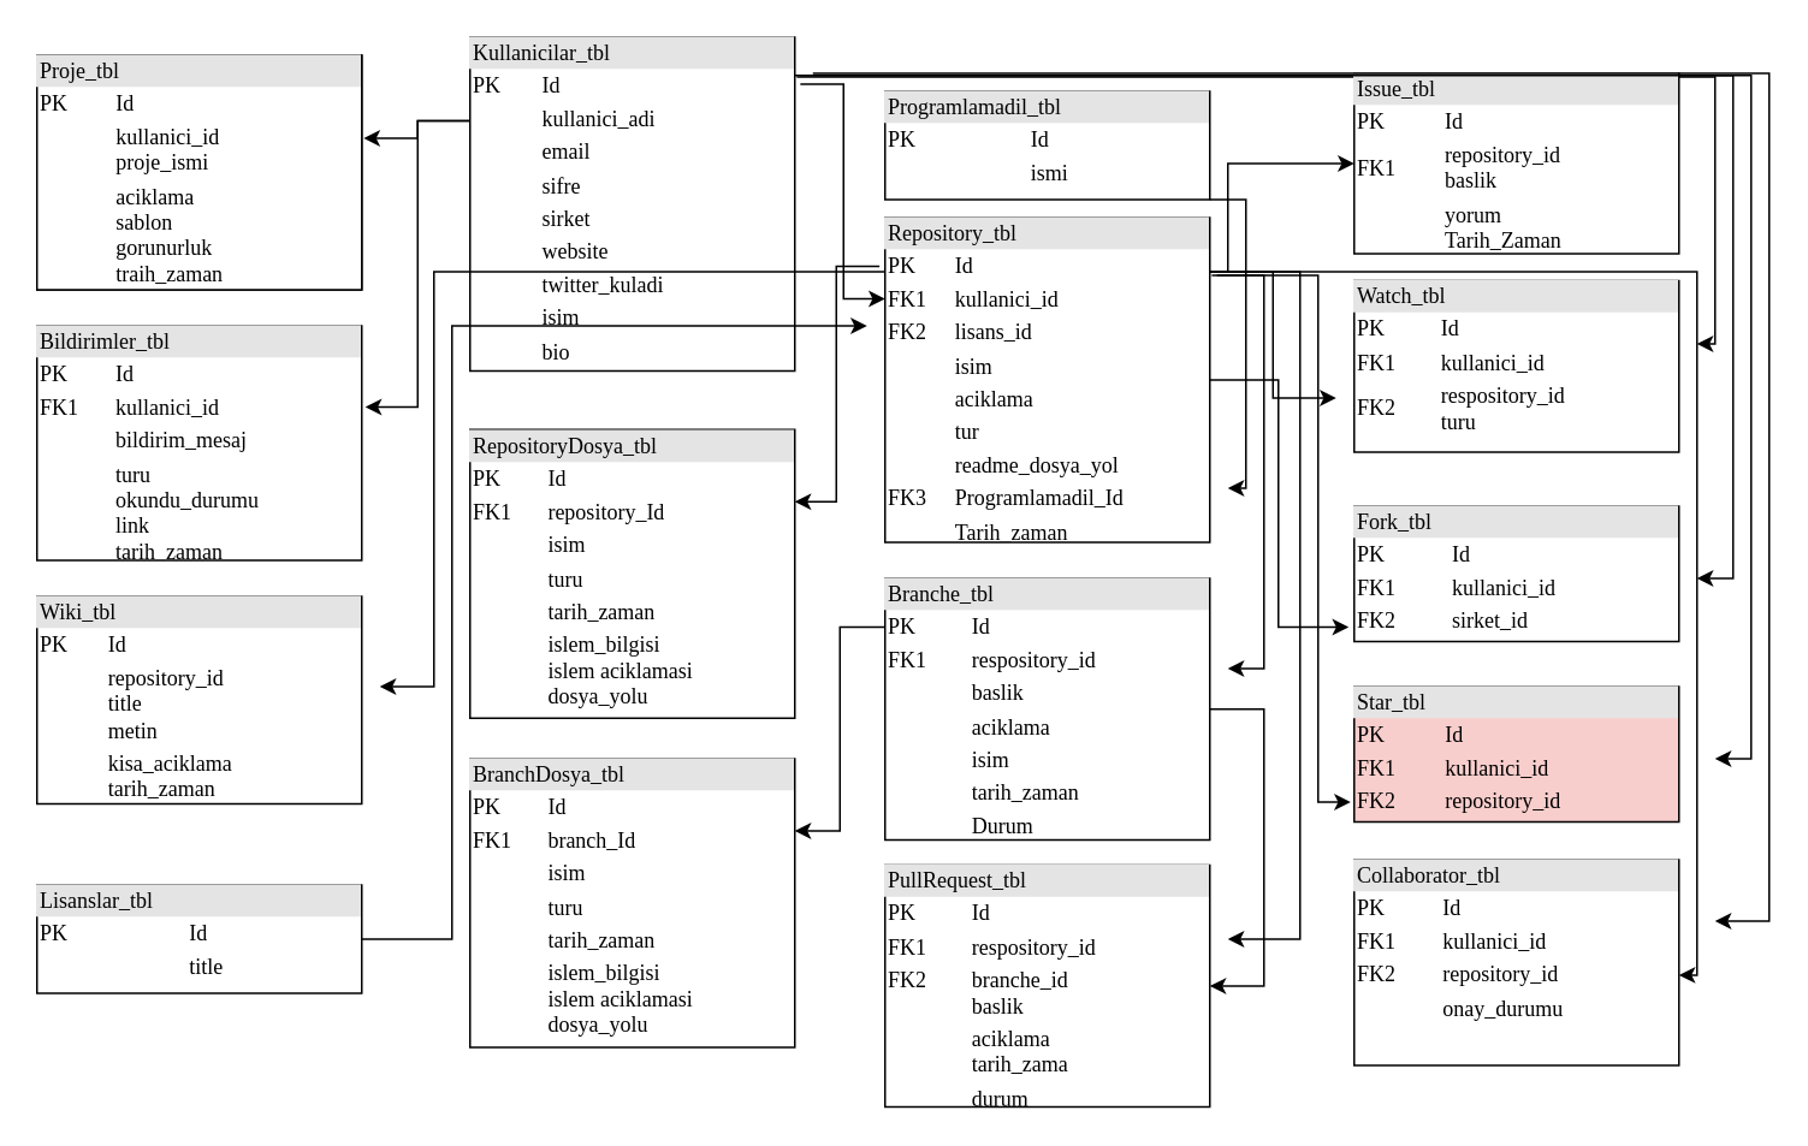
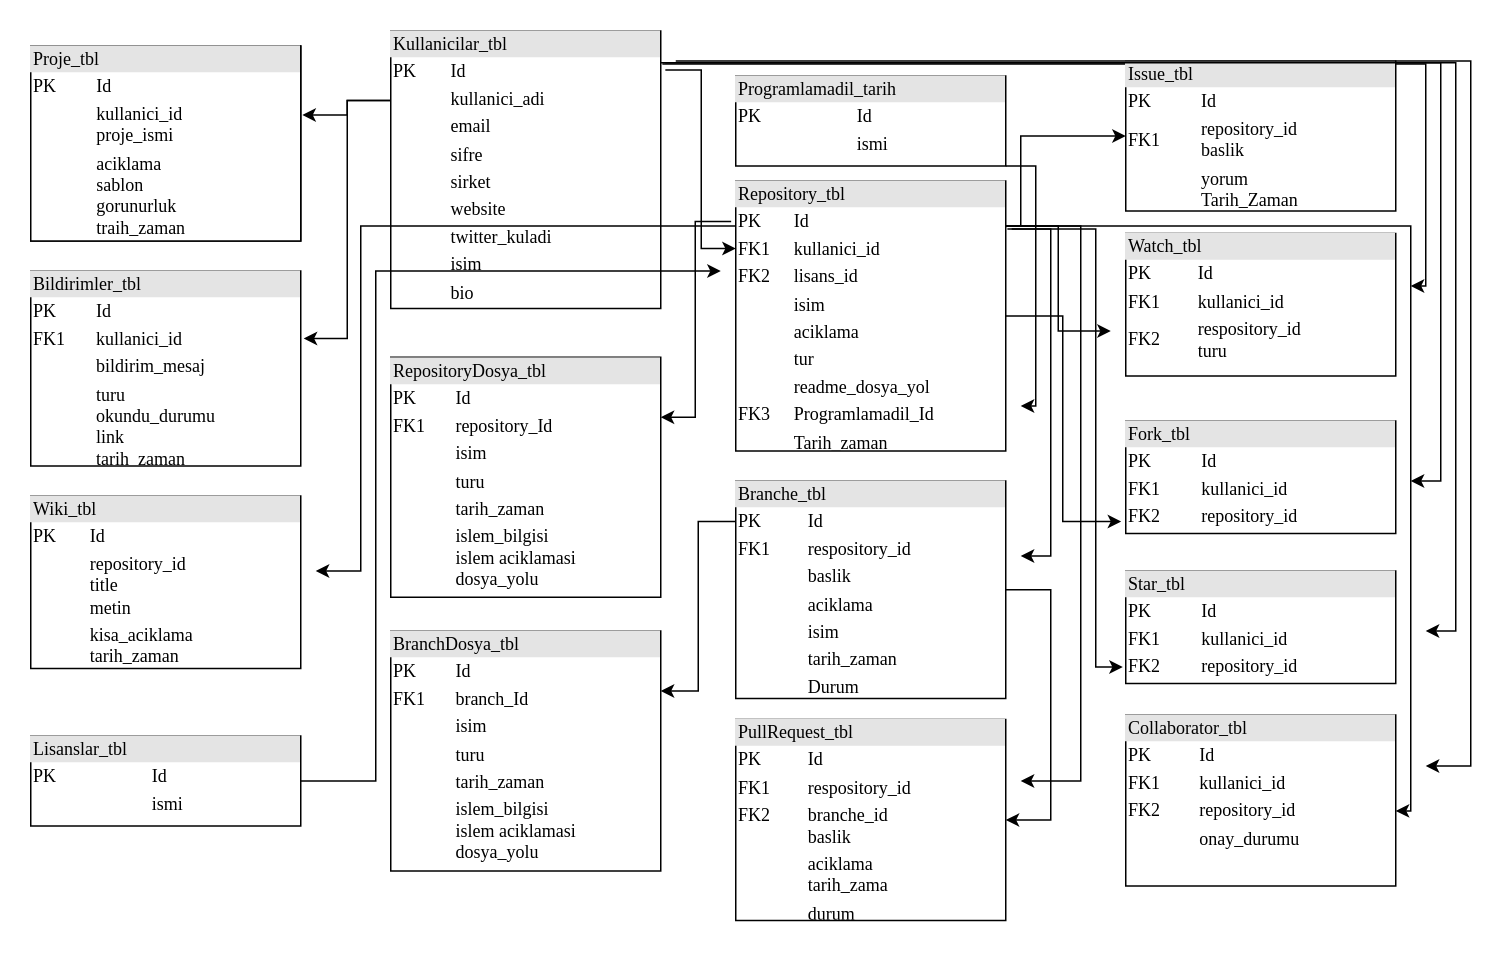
- <mxCell id="5" value="&lt;div style=&quot;box-sizing: border-box ; width: 100% ; background: #e4e4e4 ; padding: 2px&quot;&gt;Programlamadil_tbl&lt;/div&gt;&lt;table style=&quot;width: 100% ; font-size: 1em&quot; cellpadding=&quot;2&quot; cellspacing=&quot;0&quot;&gt;&lt;tbody&gt;&lt;tr&gt;&lt;td&gt;PK&lt;/td&gt;&lt;td&gt;Id&lt;/td&gt;&lt;/tr&gt;&lt;tr&gt;&lt;td&gt;&lt;br&gt;&lt;/td&gt;&lt;td&gt;ismi&lt;/td&gt;&lt;/tr&gt;&lt;/tbody&gt;&lt;/table&gt;" style="verticalAlign=top;align=left;overflow=fill;html=1;rounded=0;shadow=0;comic=0;labelBackgroundColor=none;strokeWidth=1;fontFamily=Verdana;fontSize=12" parent="1" vertex="1"><mxGeometry x="490" y="50" width="180" height="60" as="geometry" /></mxCell>
+ <mxCell id="5" value="&lt;div style=&quot;box-sizing: border-box ; width: 100% ; background: #e4e4e4 ; padding: 2px&quot;&gt;Programlamadil_tarih&lt;/div&gt;&lt;table style=&quot;width: 100% ; font-size: 1em&quot; cellpadding=&quot;2&quot; cellspacing=&quot;0&quot;&gt;&lt;tbody&gt;&lt;tr&gt;&lt;td&gt;PK&lt;/td&gt;&lt;td&gt;Id&lt;/td&gt;&lt;/tr&gt;&lt;tr&gt;&lt;td&gt;&lt;br&gt;&lt;/td&gt;&lt;td&gt;ismi&lt;/td&gt;&lt;/tr&gt;&lt;/tbody&gt;&lt;/table&gt;" style="verticalAlign=top;align=left;overflow=fill;html=1;rounded=0;shadow=0;comic=0;labelBackgroundColor=none;strokeWidth=1;fontFamily=Verdana;fontSize=12" parent="1" vertex="1"><mxGeometry x="490" y="50" width="180" height="60" as="geometry" /></mxCell>
- <mxCell id="11" value="&lt;div style=&quot;box-sizing: border-box ; width: 100% ; background: #e4e4e4 ; padding: 2px&quot;&gt;Fork_tbl&lt;/div&gt;&lt;table style=&quot;width: 100% ; font-size: 1em&quot; cellpadding=&quot;2&quot; cellspacing=&quot;0&quot;&gt;&lt;tbody&gt;&lt;tr&gt;&lt;td&gt;PK&lt;/td&gt;&lt;td&gt;Id&lt;/td&gt;&lt;/tr&gt;&lt;tr&gt;&lt;td&gt;FK1&lt;/td&gt;&lt;td&gt;kullanici_id&lt;/td&gt;&lt;/tr&gt;&lt;tr&gt;&lt;td&gt;FK2&lt;/td&gt;&lt;td&gt;sirket_id&lt;/td&gt;&lt;/tr&gt;&lt;tr&gt;&lt;td&gt;&lt;/td&gt;&lt;td&gt;&lt;/td&gt;&lt;/tr&gt;&lt;/tbody&gt;&lt;/table&gt;" style="verticalAlign=top;align=left;overflow=fill;html=1;rounded=0;shadow=0;comic=0;labelBackgroundColor=none;strokeWidth=1;fontFamily=Verdana;fontSize=12" parent="1" vertex="1"><mxGeometry x="750" y="280" width="180" height="75" as="geometry" /></mxCell>
+ <mxCell id="11" value="&lt;div style=&quot;box-sizing: border-box ; width: 100% ; background: #e4e4e4 ; padding: 2px&quot;&gt;Fork_tbl&lt;/div&gt;&lt;table style=&quot;width: 100% ; font-size: 1em&quot; cellpadding=&quot;2&quot; cellspacing=&quot;0&quot;&gt;&lt;tbody&gt;&lt;tr&gt;&lt;td&gt;PK&lt;/td&gt;&lt;td&gt;Id&lt;/td&gt;&lt;/tr&gt;&lt;tr&gt;&lt;td&gt;FK1&lt;/td&gt;&lt;td&gt;kullanici_id&lt;/td&gt;&lt;/tr&gt;&lt;tr&gt;&lt;td&gt;FK2&lt;/td&gt;&lt;td&gt;repository_id&lt;/td&gt;&lt;/tr&gt;&lt;tr&gt;&lt;td&gt;&lt;/td&gt;&lt;td&gt;&lt;/td&gt;&lt;/tr&gt;&lt;/tbody&gt;&lt;/table&gt;" style="verticalAlign=top;align=left;overflow=fill;html=1;rounded=0;shadow=0;comic=0;labelBackgroundColor=none;strokeWidth=1;fontFamily=Verdana;fontSize=12" parent="1" vertex="1"><mxGeometry x="750" y="280" width="180" height="75" as="geometry" /></mxCell>
- <mxCell id="32" value="&lt;div style=&quot;box-sizing: border-box ; width: 100% ; background: #e4e4e4 ; padding: 2px&quot;&gt;Star_tbl&lt;/div&gt;&lt;table style=&quot;width: 100% ; font-size: 1em&quot; cellpadding=&quot;2&quot; cellspacing=&quot;0&quot;&gt;&lt;tbody&gt;&lt;tr&gt;&lt;td&gt;PK&lt;/td&gt;&lt;td&gt;Id&lt;/td&gt;&lt;/tr&gt;&lt;tr&gt;&lt;td&gt;FK1&lt;/td&gt;&lt;td&gt;kullanici_id&lt;/td&gt;&lt;/tr&gt;&lt;tr&gt;&lt;td&gt;FK2&lt;/td&gt;&lt;td&gt;repository_id&lt;/td&gt;&lt;/tr&gt;&lt;tr&gt;&lt;td&gt;&lt;/td&gt;&lt;td&gt;&lt;/td&gt;&lt;/tr&gt;&lt;/tbody&gt;&lt;/table&gt;" style="verticalAlign=top;align=left;overflow=fill;html=1;rounded=0;shadow=0;comic=0;labelBackgroundColor=none;strokeWidth=1;fontFamily=Verdana;fontSize=12;fillColor=#f8cecc;" parent="1" vertex="1"><mxGeometry x="750" y="380" width="180" height="75" as="geometry" /></mxCell>
+ <mxCell id="32" value="&lt;div style=&quot;box-sizing: border-box ; width: 100% ; background: #e4e4e4 ; padding: 2px&quot;&gt;Star_tbl&lt;/div&gt;&lt;table style=&quot;width: 100% ; font-size: 1em&quot; cellpadding=&quot;2&quot; cellspacing=&quot;0&quot;&gt;&lt;tbody&gt;&lt;tr&gt;&lt;td&gt;PK&lt;/td&gt;&lt;td&gt;Id&lt;/td&gt;&lt;/tr&gt;&lt;tr&gt;&lt;td&gt;FK1&lt;/td&gt;&lt;td&gt;kullanici_id&lt;/td&gt;&lt;/tr&gt;&lt;tr&gt;&lt;td&gt;FK2&lt;/td&gt;&lt;td&gt;repository_id&lt;/td&gt;&lt;/tr&gt;&lt;tr&gt;&lt;td&gt;&lt;/td&gt;&lt;td&gt;&lt;/td&gt;&lt;/tr&gt;&lt;/tbody&gt;&lt;/table&gt;" style="verticalAlign=top;align=left;overflow=fill;html=1;rounded=0;shadow=0;comic=0;labelBackgroundColor=none;strokeWidth=1;fontFamily=Verdana;fontSize=12" parent="1" vertex="1"><mxGeometry x="750" y="380" width="180" height="75" as="geometry" /></mxCell>
- <mxCell id="31" value="&lt;div style=&quot;box-sizing: border-box ; width: 100% ; background: #e4e4e4 ; padding: 2px&quot;&gt;Lisanslar_tbl&lt;/div&gt;&lt;table style=&quot;width: 100% ; font-size: 1em&quot; cellpadding=&quot;2&quot; cellspacing=&quot;0&quot;&gt;&lt;tbody&gt;&lt;tr&gt;&lt;td&gt;PK&lt;/td&gt;&lt;td&gt;Id&lt;/td&gt;&lt;/tr&gt;&lt;tr&gt;&lt;td&gt;&lt;br&gt;&lt;/td&gt;&lt;td&gt;title&lt;/td&gt;&lt;/tr&gt;&lt;tr&gt;&lt;td&gt;&lt;/td&gt;&lt;td&gt;&lt;/td&gt;&lt;/tr&gt;&lt;/tbody&gt;&lt;/table&gt;" style="verticalAlign=top;align=left;overflow=fill;html=1;rounded=0;shadow=0;comic=0;labelBackgroundColor=none;strokeWidth=1;fontFamily=Verdana;fontSize=12" parent="1" vertex="1"><mxGeometry x="20" y="490" width="180" height="60" as="geometry" /></mxCell>
+ <mxCell id="31" value="&lt;div style=&quot;box-sizing: border-box ; width: 100% ; background: #e4e4e4 ; padding: 2px&quot;&gt;Lisanslar_tbl&lt;/div&gt;&lt;table style=&quot;width: 100% ; font-size: 1em&quot; cellpadding=&quot;2&quot; cellspacing=&quot;0&quot;&gt;&lt;tbody&gt;&lt;tr&gt;&lt;td&gt;PK&lt;/td&gt;&lt;td&gt;Id&lt;/td&gt;&lt;/tr&gt;&lt;tr&gt;&lt;td&gt;&lt;br&gt;&lt;/td&gt;&lt;td&gt;ismi&lt;/td&gt;&lt;/tr&gt;&lt;tr&gt;&lt;td&gt;&lt;/td&gt;&lt;td&gt;&lt;/td&gt;&lt;/tr&gt;&lt;/tbody&gt;&lt;/table&gt;" style="verticalAlign=top;align=left;overflow=fill;html=1;rounded=0;shadow=0;comic=0;labelBackgroundColor=none;strokeWidth=1;fontFamily=Verdana;fontSize=12" parent="1" vertex="1"><mxGeometry x="20" y="490" width="180" height="60" as="geometry" /></mxCell>
